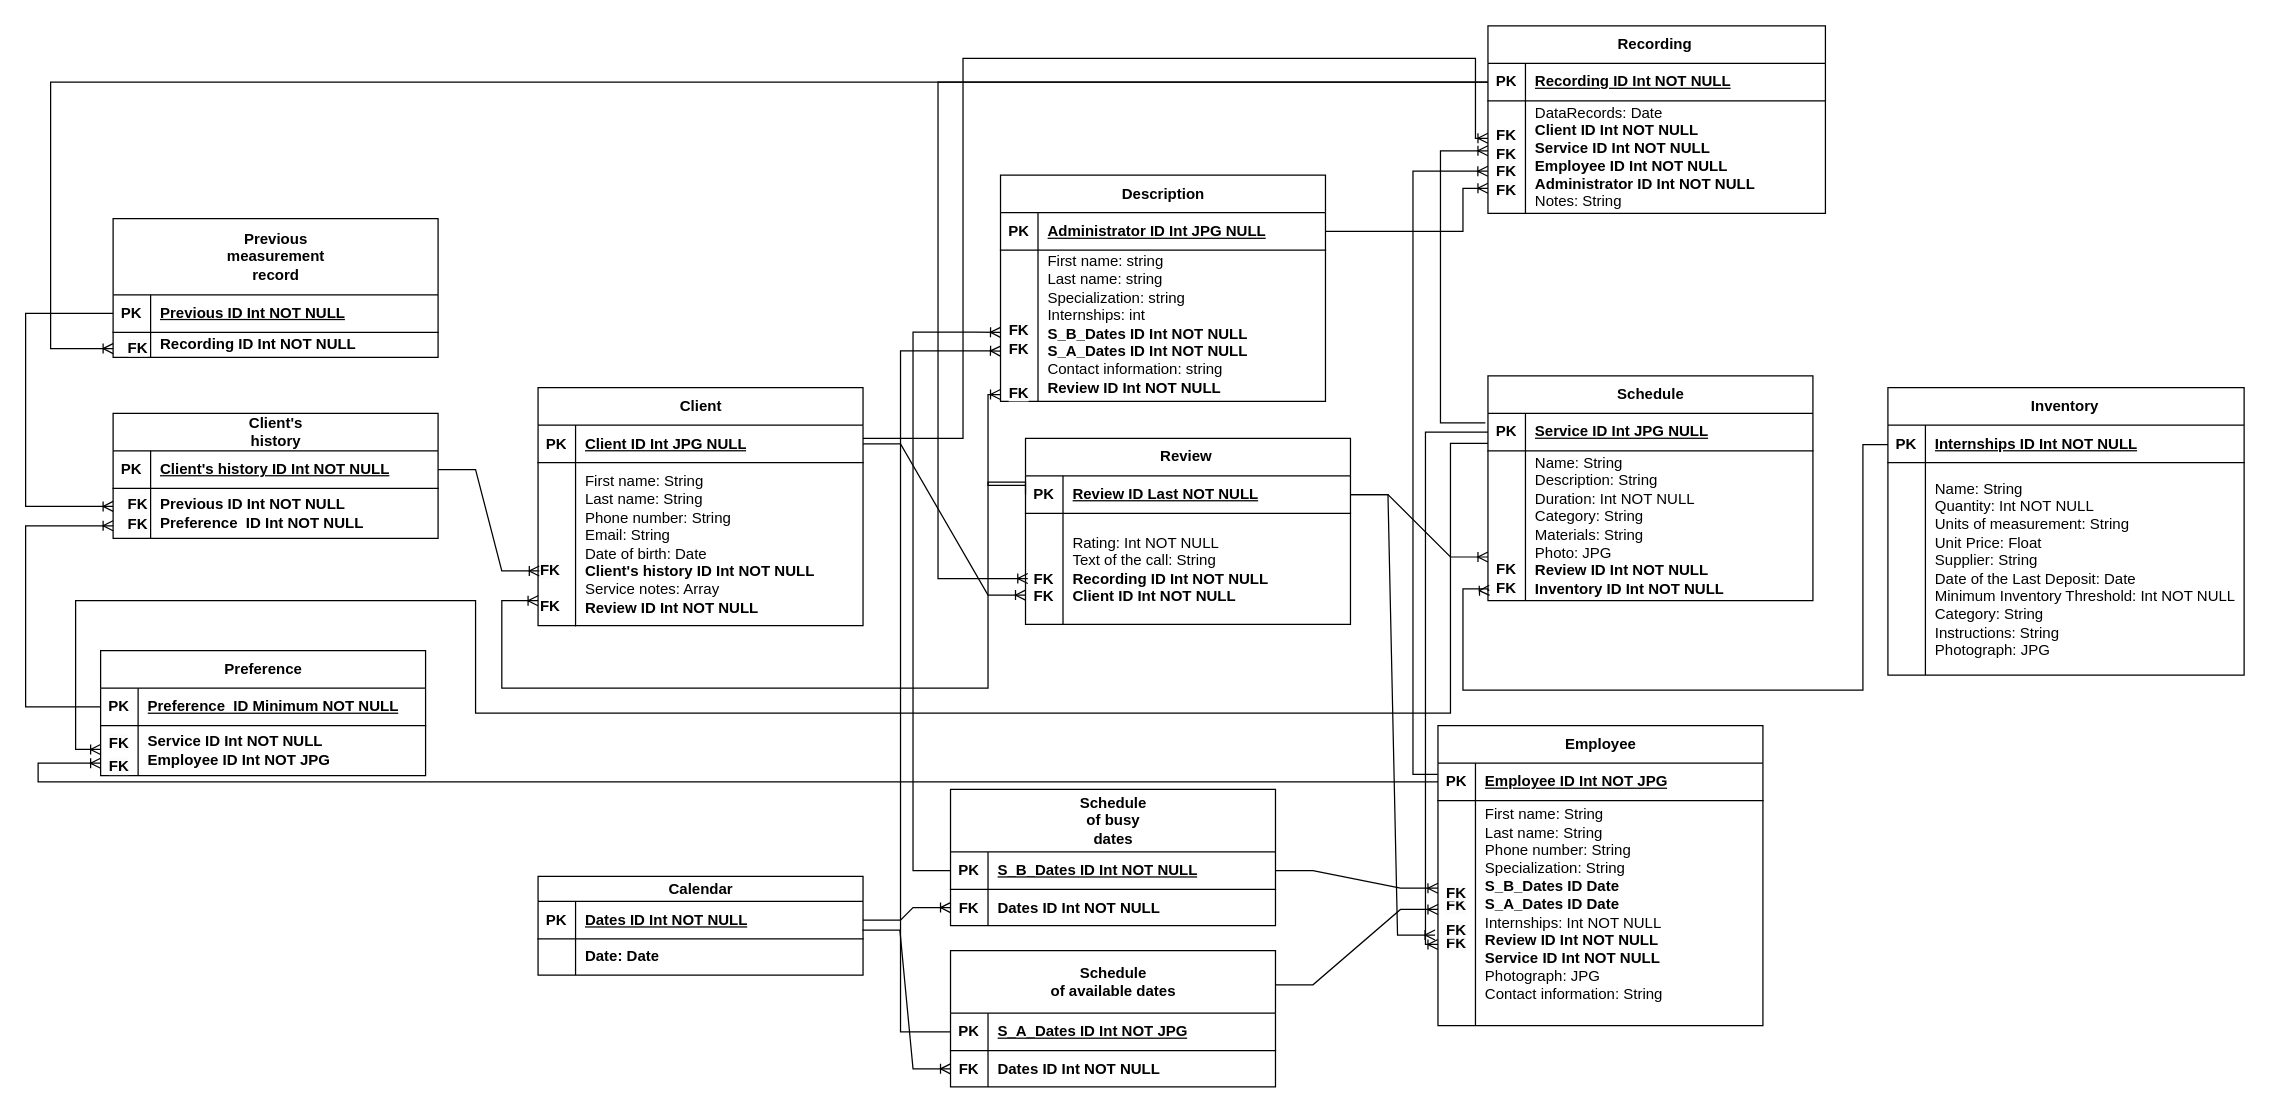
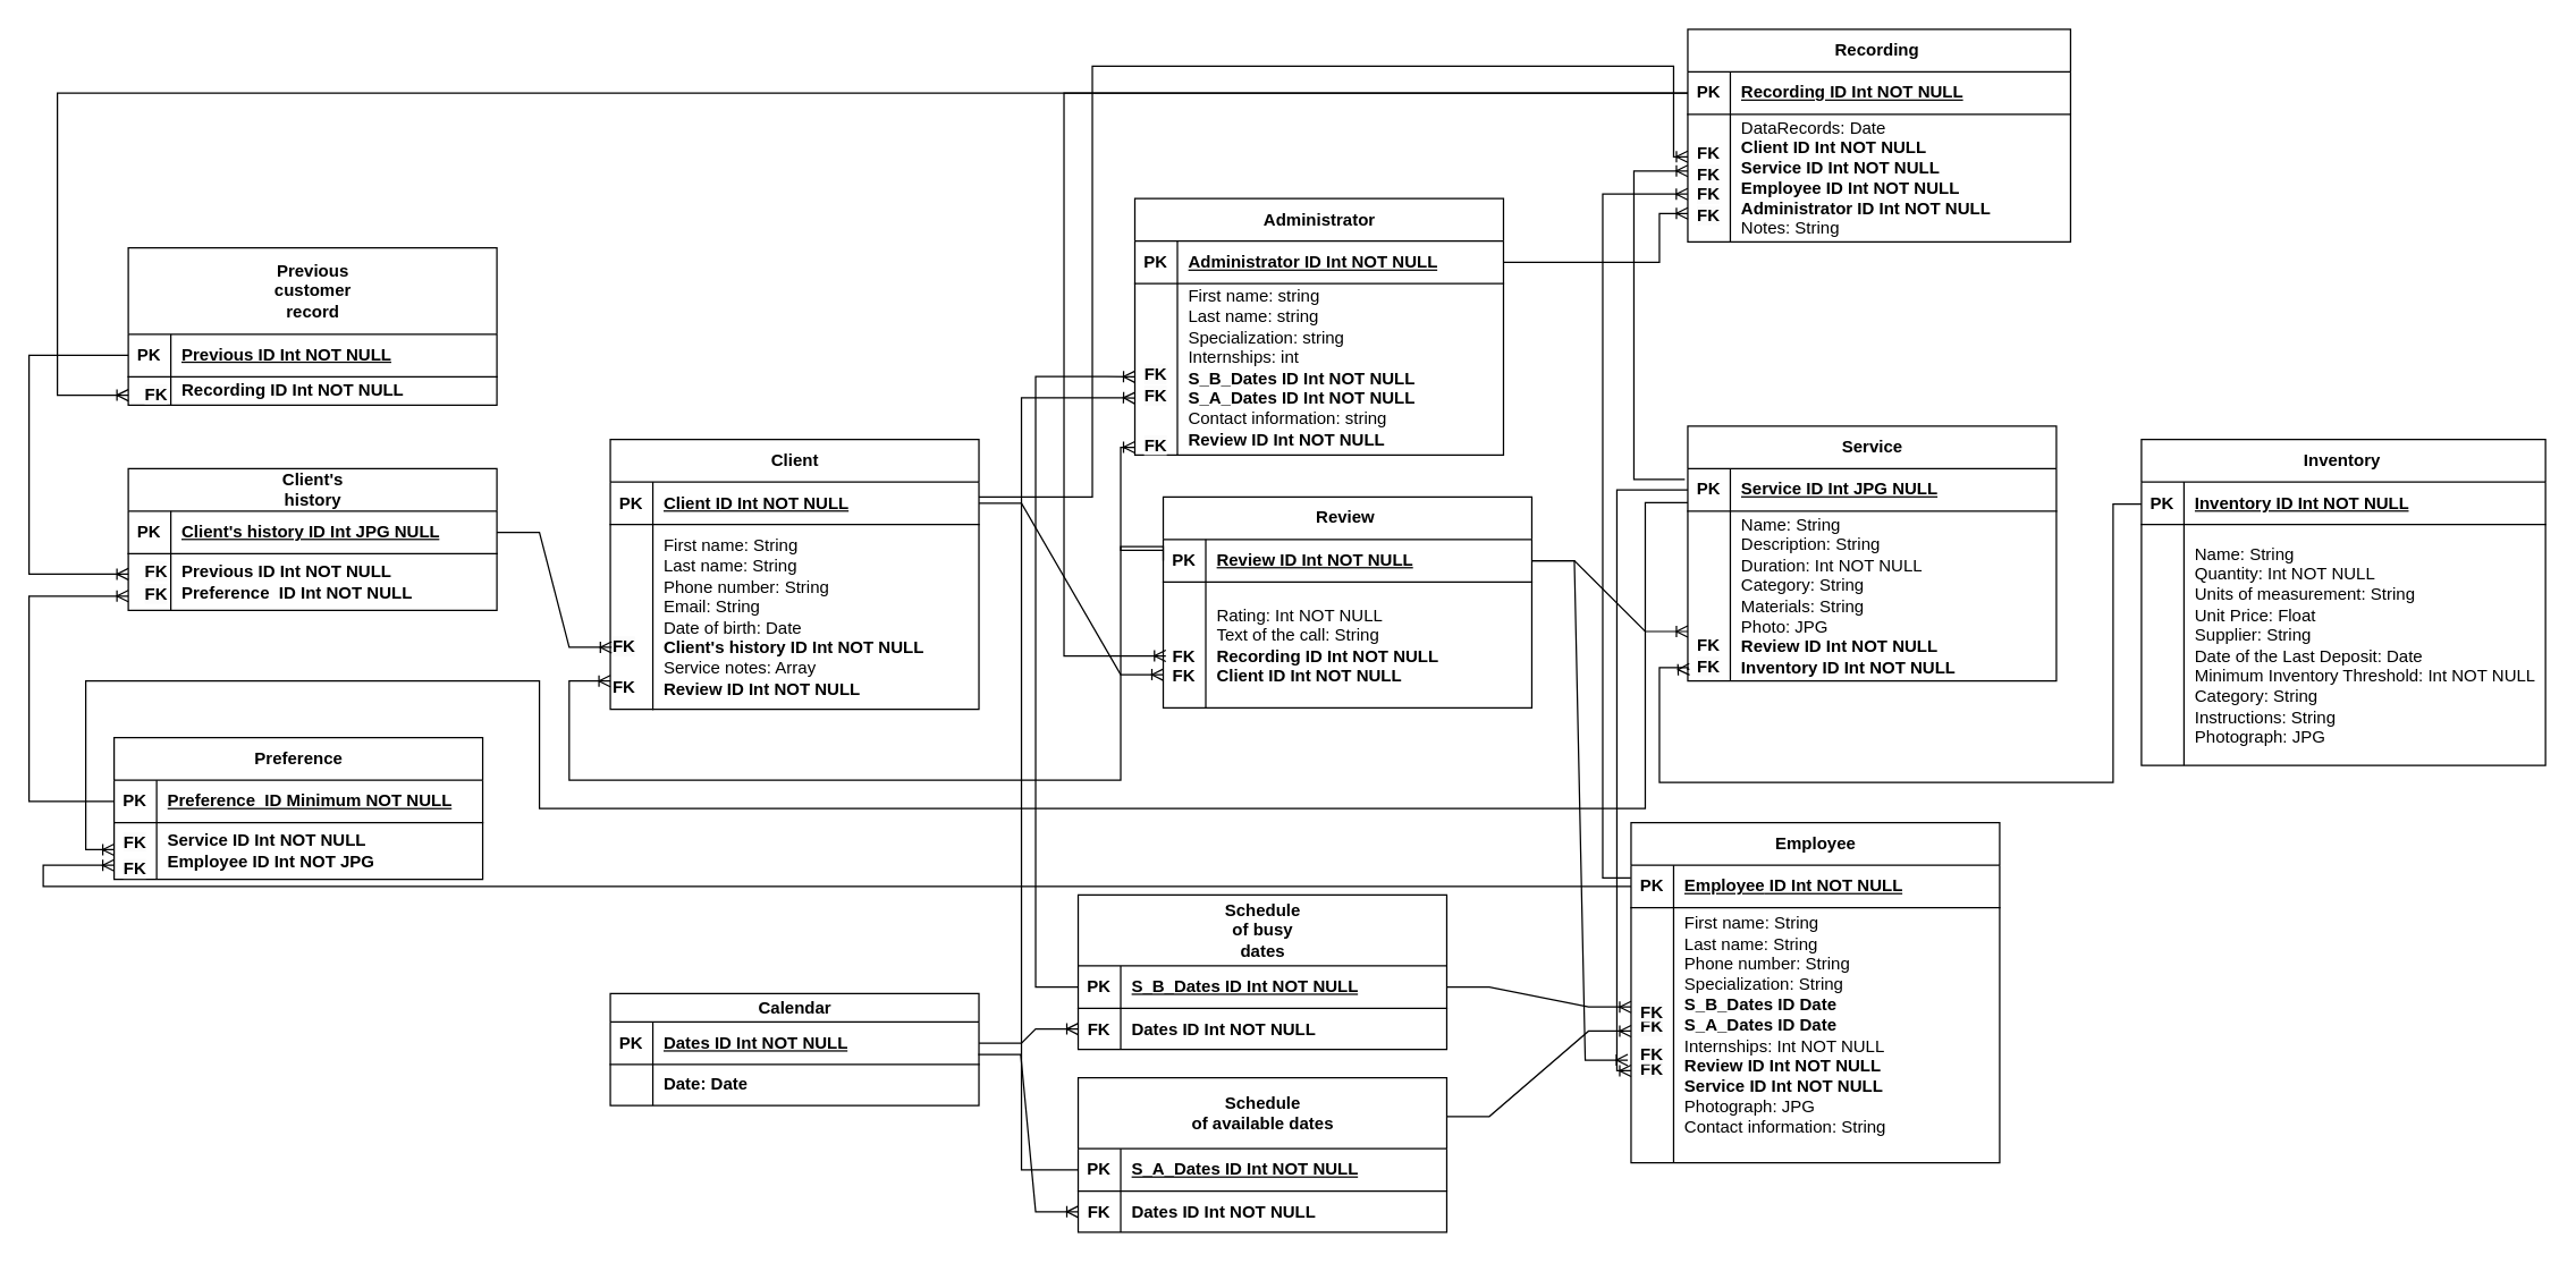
- <mxCell id="52" value="&lt;span style=&quot;text-align: left; text-wrap: wrap;&quot;&gt;Description&lt;/span&gt;" style="shape=table;startSize=30;container=1;collapsible=1;childLayout=tableLayout;fixedRows=1;rowLines=0;fontStyle=1;align=center;resizeLast=1;html=1;" parent="1" vertex="1"><mxGeometry x="800" y="139.5" width="260" height="181" as="geometry" /></mxCell>
+ <mxCell id="52" value="&lt;span style=&quot;text-align: left; text-wrap: wrap;&quot;&gt;Administrator&lt;/span&gt;" style="shape=table;startSize=30;container=1;collapsible=1;childLayout=tableLayout;fixedRows=1;rowLines=0;fontStyle=1;align=center;resizeLast=1;html=1;" parent="1" vertex="1"><mxGeometry x="800" y="139.5" width="260" height="181" as="geometry" /></mxCell>
- <mxCell id="55" value="Administrator ID Int&amp;nbsp;JPG NULL" style="shape=partialRectangle;connectable=0;fillColor=none;top=0;left=0;bottom=0;right=0;align=left;spacingLeft=6;fontStyle=5;overflow=hidden;whiteSpace=wrap;html=1;" parent="53" vertex="1"><mxGeometry x="30" width="230" height="30" as="geometry"><mxRectangle width="230" height="30" as="alternateBounds" /></mxGeometry></mxCell>
+ <mxCell id="55" value="Administrator ID Int&amp;nbsp;NOT NULL" style="shape=partialRectangle;connectable=0;fillColor=none;top=0;left=0;bottom=0;right=0;align=left;spacingLeft=6;fontStyle=5;overflow=hidden;whiteSpace=wrap;html=1;" parent="53" vertex="1"><mxGeometry x="30" width="230" height="30" as="geometry"><mxRectangle width="230" height="30" as="alternateBounds" /></mxGeometry></mxCell>
- <mxCell id="95" value="&lt;span style=&quot;text-align: left; text-wrap: wrap;&quot;&gt;Previous measurement record&lt;/span&gt;" style="shape=table;startSize=61;container=1;collapsible=1;childLayout=tableLayout;fixedRows=1;rowLines=0;fontStyle=1;align=center;resizeLast=1;html=1;" vertex="1" parent="1"><mxGeometry x="90" y="174.25" width="260" height="111" as="geometry" /></mxCell>
+ <mxCell id="95" value="&lt;span style=&quot;text-align: left; text-wrap: wrap;&quot;&gt;Previous customer record&lt;/span&gt;" style="shape=table;startSize=61;container=1;collapsible=1;childLayout=tableLayout;fixedRows=1;rowLines=0;fontStyle=1;align=center;resizeLast=1;html=1;" vertex="1" parent="1"><mxGeometry x="90" y="174.25" width="260" height="111" as="geometry" /></mxCell>
- <mxCell id="3" value="&lt;span style=&quot;text-align: left; text-wrap: wrap;&quot;&gt;Schedule&lt;/span&gt;" style="shape=table;startSize=30;container=1;collapsible=1;childLayout=tableLayout;fixedRows=1;rowLines=0;fontStyle=1;align=center;resizeLast=1;html=1;" parent="1" vertex="1"><mxGeometry x="1190" y="300" width="260" height="180.0" as="geometry" /></mxCell>
+ <mxCell id="3" value="&lt;span style=&quot;text-align: left; text-wrap: wrap;&quot;&gt;Service&lt;/span&gt;" style="shape=table;startSize=30;container=1;collapsible=1;childLayout=tableLayout;fixedRows=1;rowLines=0;fontStyle=1;align=center;resizeLast=1;html=1;" parent="1" vertex="1"><mxGeometry x="1190" y="300" width="260" height="180.0" as="geometry" /></mxCell>
- <mxCell id="13" value="Client ID Int&amp;nbsp;JPG NULL" style="shape=partialRectangle;connectable=0;fillColor=none;top=0;left=0;bottom=0;right=0;align=left;spacingLeft=6;fontStyle=5;overflow=hidden;whiteSpace=wrap;html=1;" parent="11" vertex="1"><mxGeometry x="30" width="230" height="30" as="geometry"><mxRectangle width="230" height="30" as="alternateBounds" /></mxGeometry></mxCell>
+ <mxCell id="13" value="Client ID Int&amp;nbsp;NOT NULL" style="shape=partialRectangle;connectable=0;fillColor=none;top=0;left=0;bottom=0;right=0;align=left;spacingLeft=6;fontStyle=5;overflow=hidden;whiteSpace=wrap;html=1;" parent="11" vertex="1"><mxGeometry x="30" width="230" height="30" as="geometry"><mxRectangle width="230" height="30" as="alternateBounds" /></mxGeometry></mxCell>
- <mxCell id="48" value="Internships ID Int&amp;nbsp;NOT NULL" style="shape=partialRectangle;connectable=0;fillColor=none;top=0;left=0;bottom=0;right=0;align=left;spacingLeft=6;fontStyle=5;overflow=hidden;whiteSpace=wrap;html=1;" parent="46" vertex="1"><mxGeometry x="30" width="255" height="30" as="geometry"><mxRectangle width="255" height="30" as="alternateBounds" /></mxGeometry></mxCell>
+ <mxCell id="48" value="Inventory ID Int&amp;nbsp;NOT NULL" style="shape=partialRectangle;connectable=0;fillColor=none;top=0;left=0;bottom=0;right=0;align=left;spacingLeft=6;fontStyle=5;overflow=hidden;whiteSpace=wrap;html=1;" parent="46" vertex="1"><mxGeometry x="30" width="255" height="30" as="geometry"><mxRectangle width="255" height="30" as="alternateBounds" /></mxGeometry></mxCell>
- <mxCell id="41" value="Client's history ID Int&amp;nbsp;NOT NULL" style="shape=partialRectangle;connectable=0;fillColor=none;top=0;left=0;bottom=0;right=0;align=left;spacingLeft=6;fontStyle=5;overflow=hidden;whiteSpace=wrap;html=1;" parent="39" vertex="1"><mxGeometry x="30" width="230" height="30" as="geometry"><mxRectangle width="230" height="30" as="alternateBounds" /></mxGeometry></mxCell>
+ <mxCell id="41" value="Client's history ID Int&amp;nbsp;JPG NULL" style="shape=partialRectangle;connectable=0;fillColor=none;top=0;left=0;bottom=0;right=0;align=left;spacingLeft=6;fontStyle=5;overflow=hidden;whiteSpace=wrap;html=1;" parent="39" vertex="1"><mxGeometry x="30" width="230" height="30" as="geometry"><mxRectangle width="230" height="30" as="alternateBounds" /></mxGeometry></mxCell>
- <mxCell id="34" value="Review ID Last&amp;nbsp;NOT NULL" style="shape=partialRectangle;connectable=0;fillColor=none;top=0;left=0;bottom=0;right=0;align=left;spacingLeft=6;fontStyle=5;overflow=hidden;whiteSpace=wrap;html=1;" parent="32" vertex="1"><mxGeometry x="30" width="230" height="30" as="geometry"><mxRectangle width="230" height="30" as="alternateBounds" /></mxGeometry></mxCell>
+ <mxCell id="34" value="Review ID Int&amp;nbsp;NOT NULL" style="shape=partialRectangle;connectable=0;fillColor=none;top=0;left=0;bottom=0;right=0;align=left;spacingLeft=6;fontStyle=5;overflow=hidden;whiteSpace=wrap;html=1;" parent="32" vertex="1"><mxGeometry x="30" width="230" height="30" as="geometry"><mxRectangle width="230" height="30" as="alternateBounds" /></mxGeometry></mxCell>
- <mxCell id="20" value="&lt;span style=&quot;text-align: center; text-wrap: nowrap;&quot;&gt;Employee&lt;/span&gt;&amp;nbsp;ID Int&amp;nbsp;NOT JPG" style="shape=partialRectangle;connectable=0;fillColor=none;top=0;left=0;bottom=0;right=0;align=left;spacingLeft=6;fontStyle=5;overflow=hidden;whiteSpace=wrap;html=1;" parent="18" vertex="1"><mxGeometry x="30" width="230" height="30" as="geometry"><mxRectangle width="230" height="30" as="alternateBounds" /></mxGeometry></mxCell>
+ <mxCell id="20" value="&lt;span style=&quot;text-align: center; text-wrap: nowrap;&quot;&gt;Employee&lt;/span&gt;&amp;nbsp;ID Int&amp;nbsp;NOT NULL" style="shape=partialRectangle;connectable=0;fillColor=none;top=0;left=0;bottom=0;right=0;align=left;spacingLeft=6;fontStyle=5;overflow=hidden;whiteSpace=wrap;html=1;" parent="18" vertex="1"><mxGeometry x="30" width="230" height="30" as="geometry"><mxRectangle width="230" height="30" as="alternateBounds" /></mxGeometry></mxCell>
- <mxCell id="83" value="S_A_Dates ID Int&amp;nbsp;NOT JPG" style="shape=partialRectangle;connectable=0;fillColor=none;top=0;left=0;bottom=0;right=0;align=left;spacingLeft=6;fontStyle=5;overflow=hidden;whiteSpace=wrap;html=1;" parent="81" vertex="1"><mxGeometry x="30" width="230" height="30" as="geometry"><mxRectangle width="230" height="30" as="alternateBounds" /></mxGeometry></mxCell>
+ <mxCell id="83" value="S_A_Dates ID Int&amp;nbsp;NOT NULL" style="shape=partialRectangle;connectable=0;fillColor=none;top=0;left=0;bottom=0;right=0;align=left;spacingLeft=6;fontStyle=5;overflow=hidden;whiteSpace=wrap;html=1;" parent="81" vertex="1"><mxGeometry x="30" width="230" height="30" as="geometry"><mxRectangle width="230" height="30" as="alternateBounds" /></mxGeometry></mxCell>
